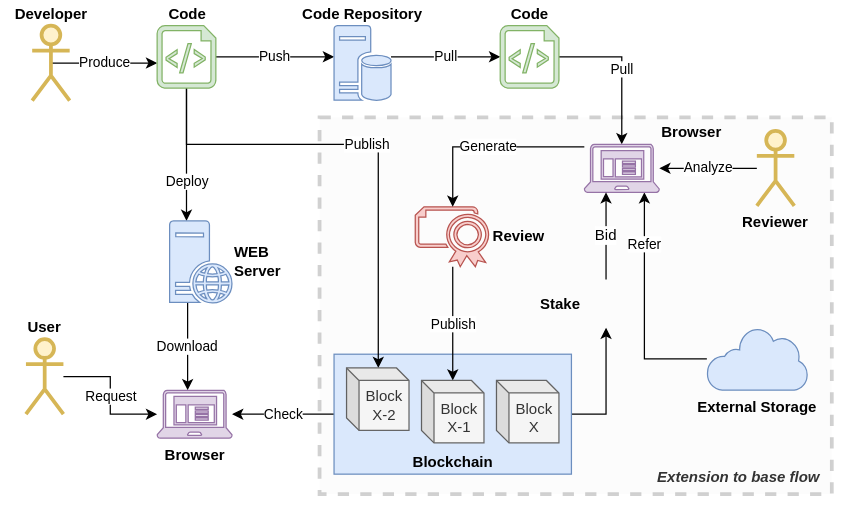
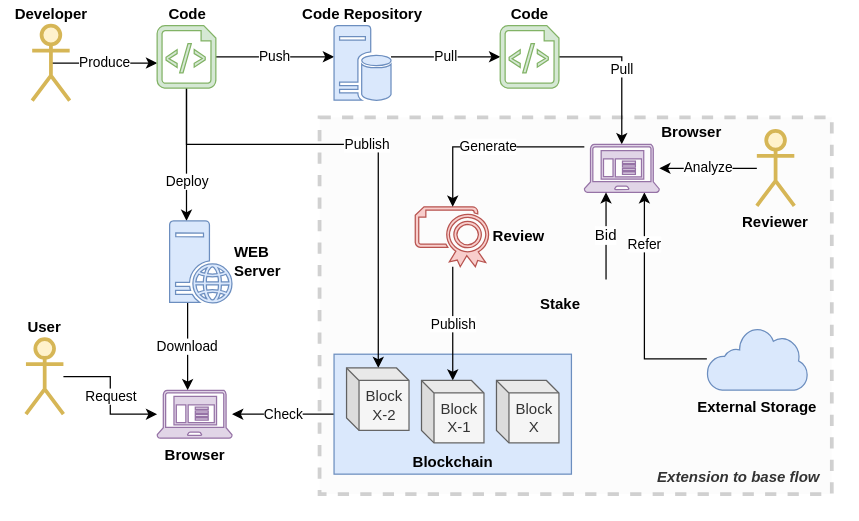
- <mxCell id="4" style="edgeStyle=orthogonalEdgeStyle;rounded=0;orthogonalLoop=1;jettySize=auto;html=1;labelBackgroundColor=#7EA6E0;fontSize=12;fontColor=#0000A3;" edge="1" parent="1" source="5" target="33"><mxGeometry relative="1" as="geometry"><mxPoint x="484.8" y="255" as="targetPoint" /></mxGeometry></mxCell>
